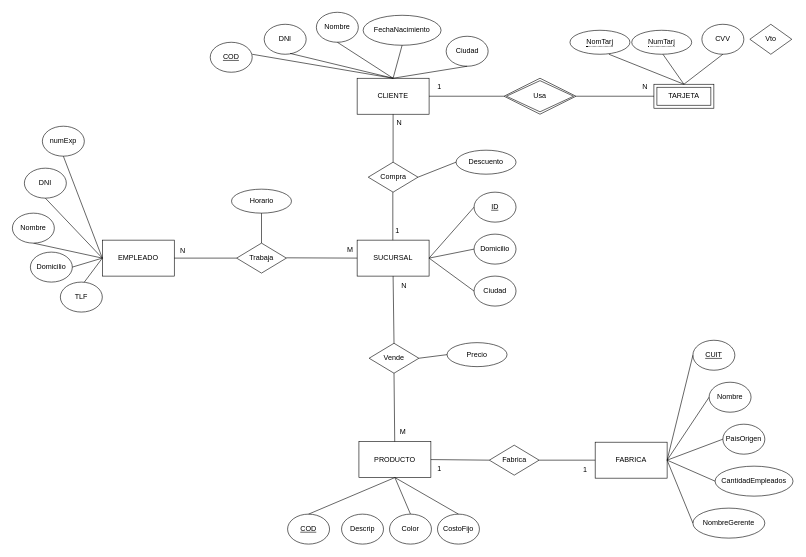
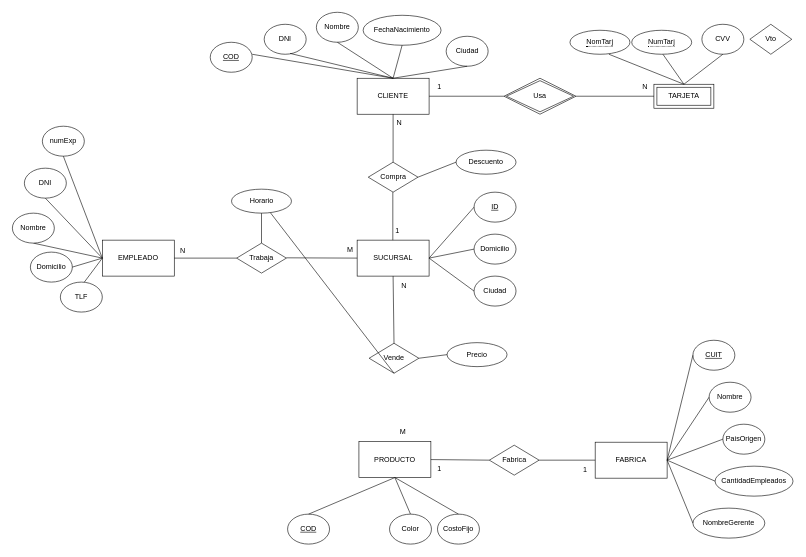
- <mxCell id="59" value="" style="endArrow=none;html=1;rounded=0;exitX=0.5;exitY=1;exitDx=0;exitDy=0;" parent="1" source="36" target="4" edge="1"><mxGeometry width="50" height="50" relative="1" as="geometry"><mxPoint x="630" y="650" as="sourcePoint" /><mxPoint x="630" y="730" as="targetPoint" /></mxGeometry></mxCell>
+ <mxCell id="59" value="" style="endArrow=none;html=1;rounded=0;exitX=0.5;exitY=1;exitDx=0;exitDy=0;" parent="1" source="36" target="73" edge="1"><mxGeometry width="50" height="50" relative="1" as="geometry"><mxPoint x="630" y="650" as="sourcePoint" /><mxPoint x="630" y="730" as="targetPoint" /></mxGeometry></mxCell>
- <mxCell id="18" value="Descrip" style="ellipse;whiteSpace=wrap;html=1;" parent="1" vertex="1"><mxGeometry x="569" y="857" width="70" height="50" as="geometry" /></mxCell>
